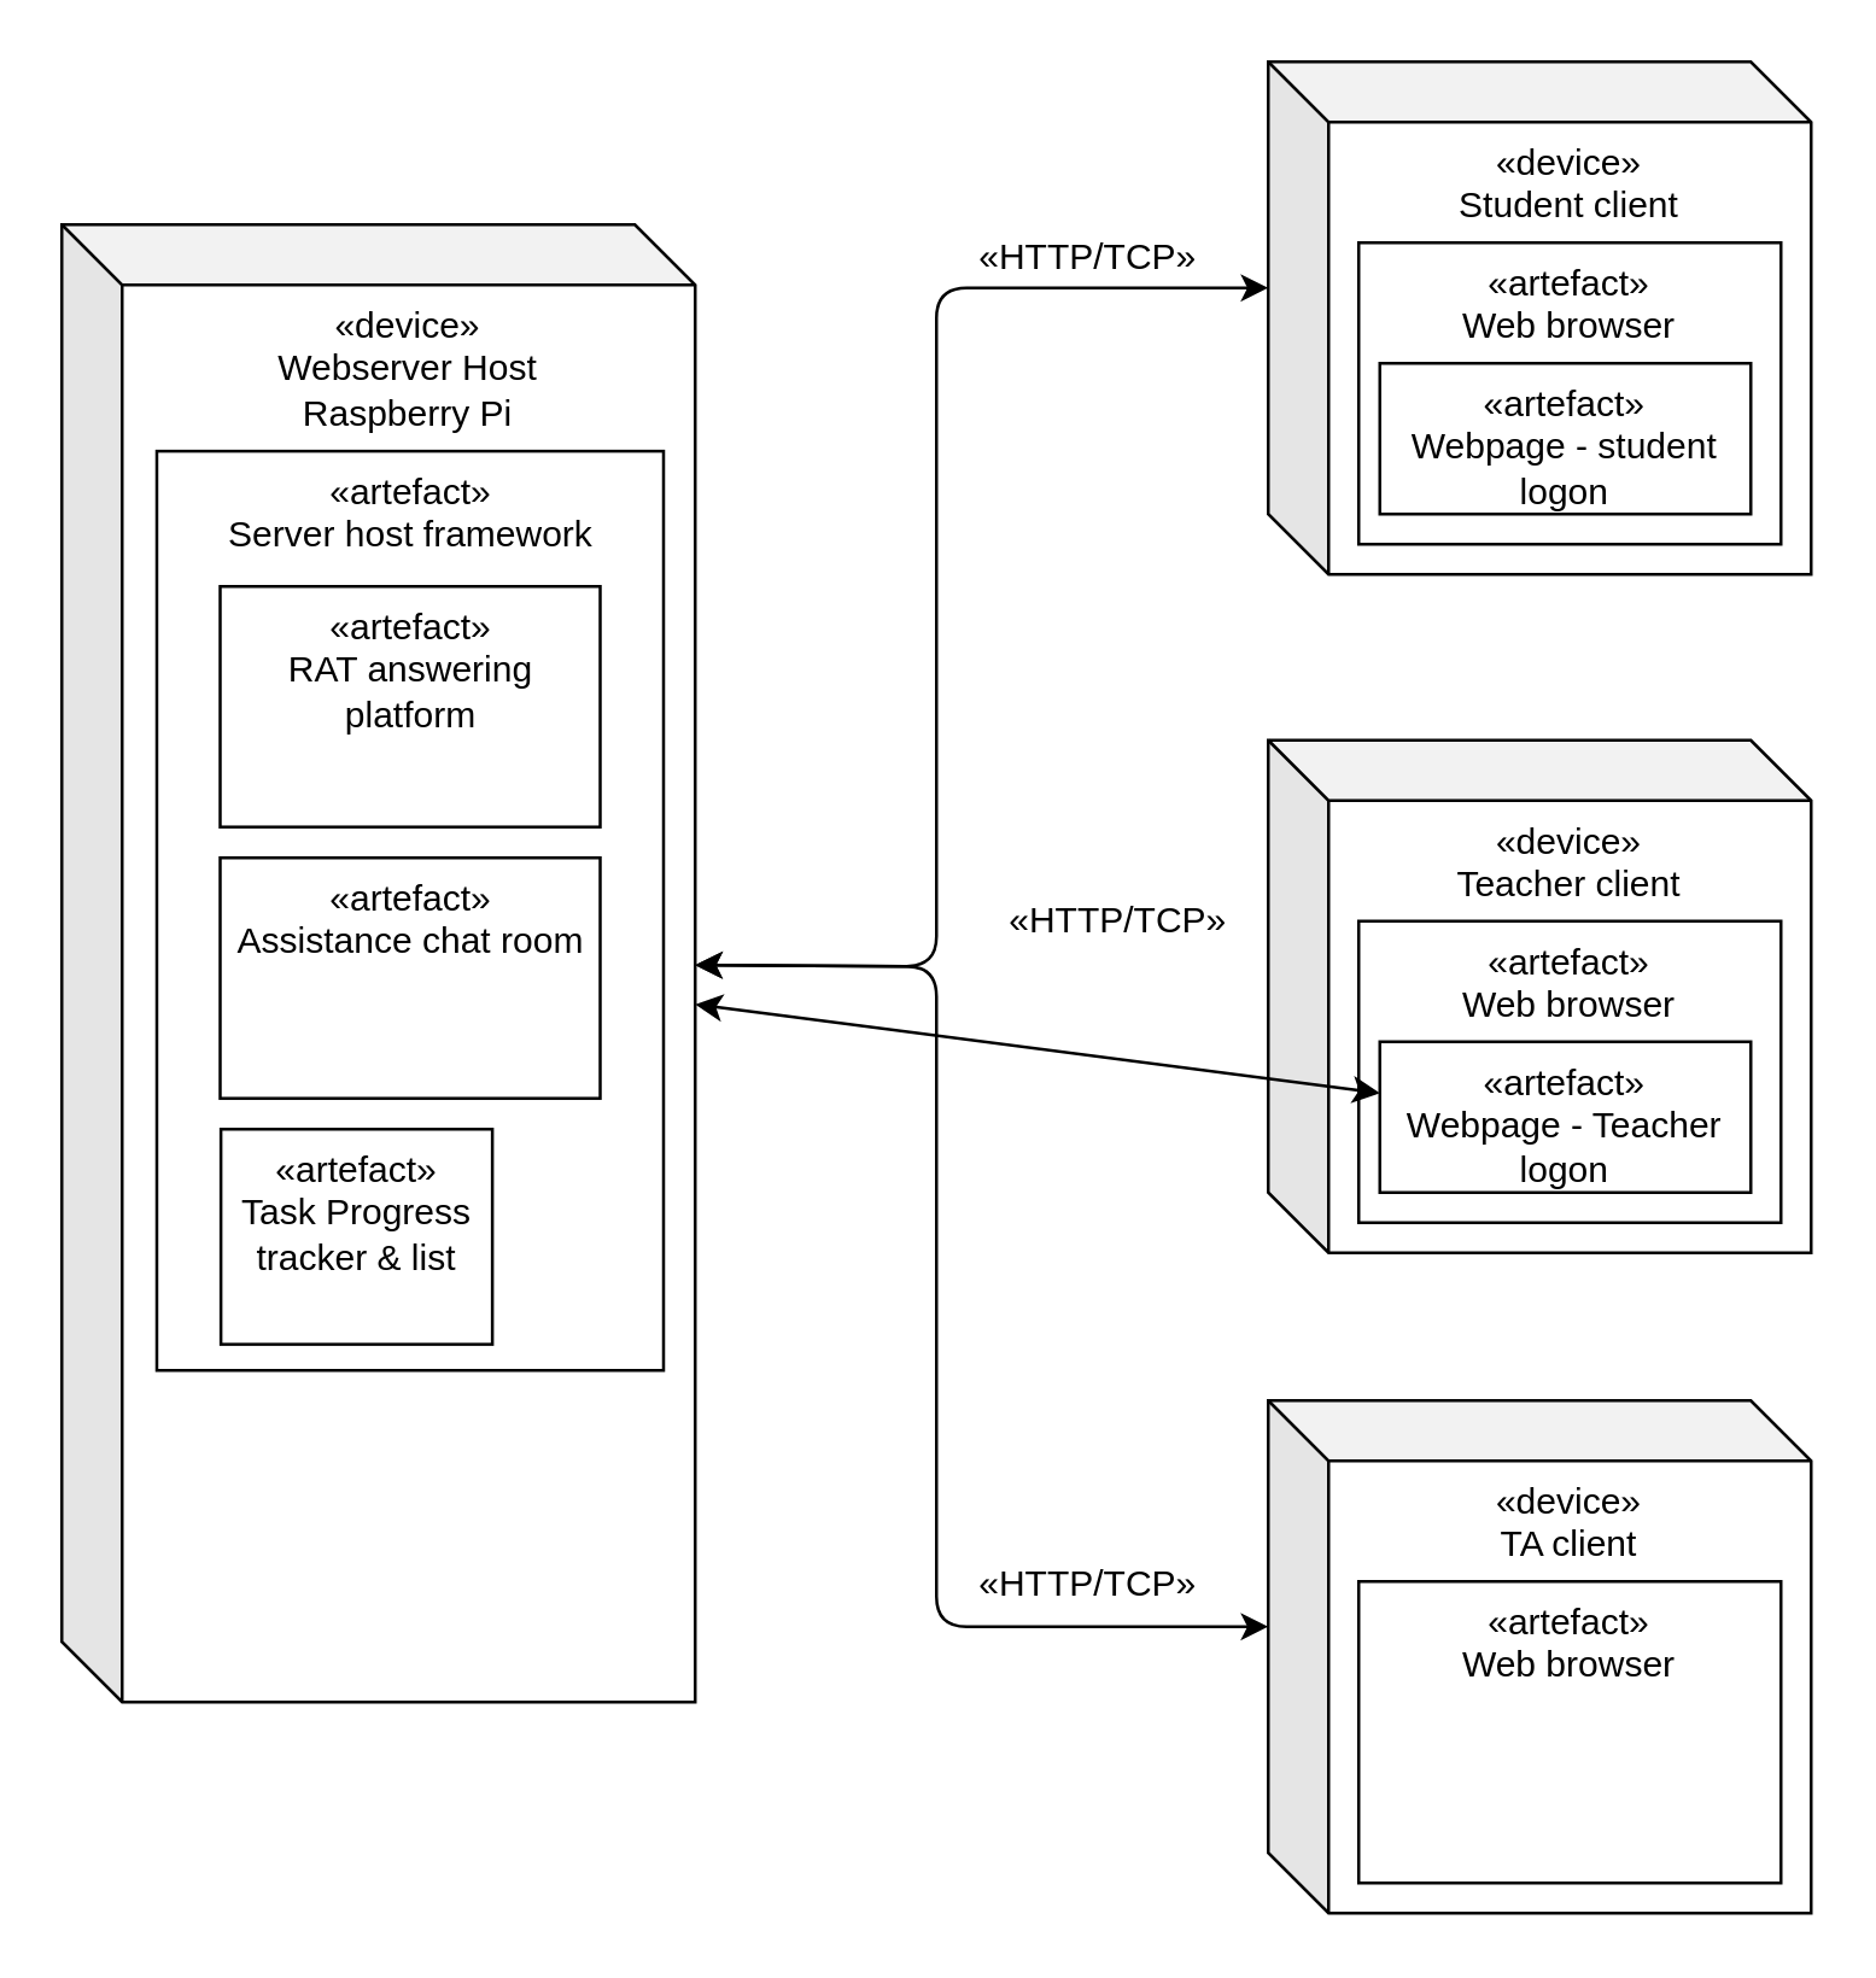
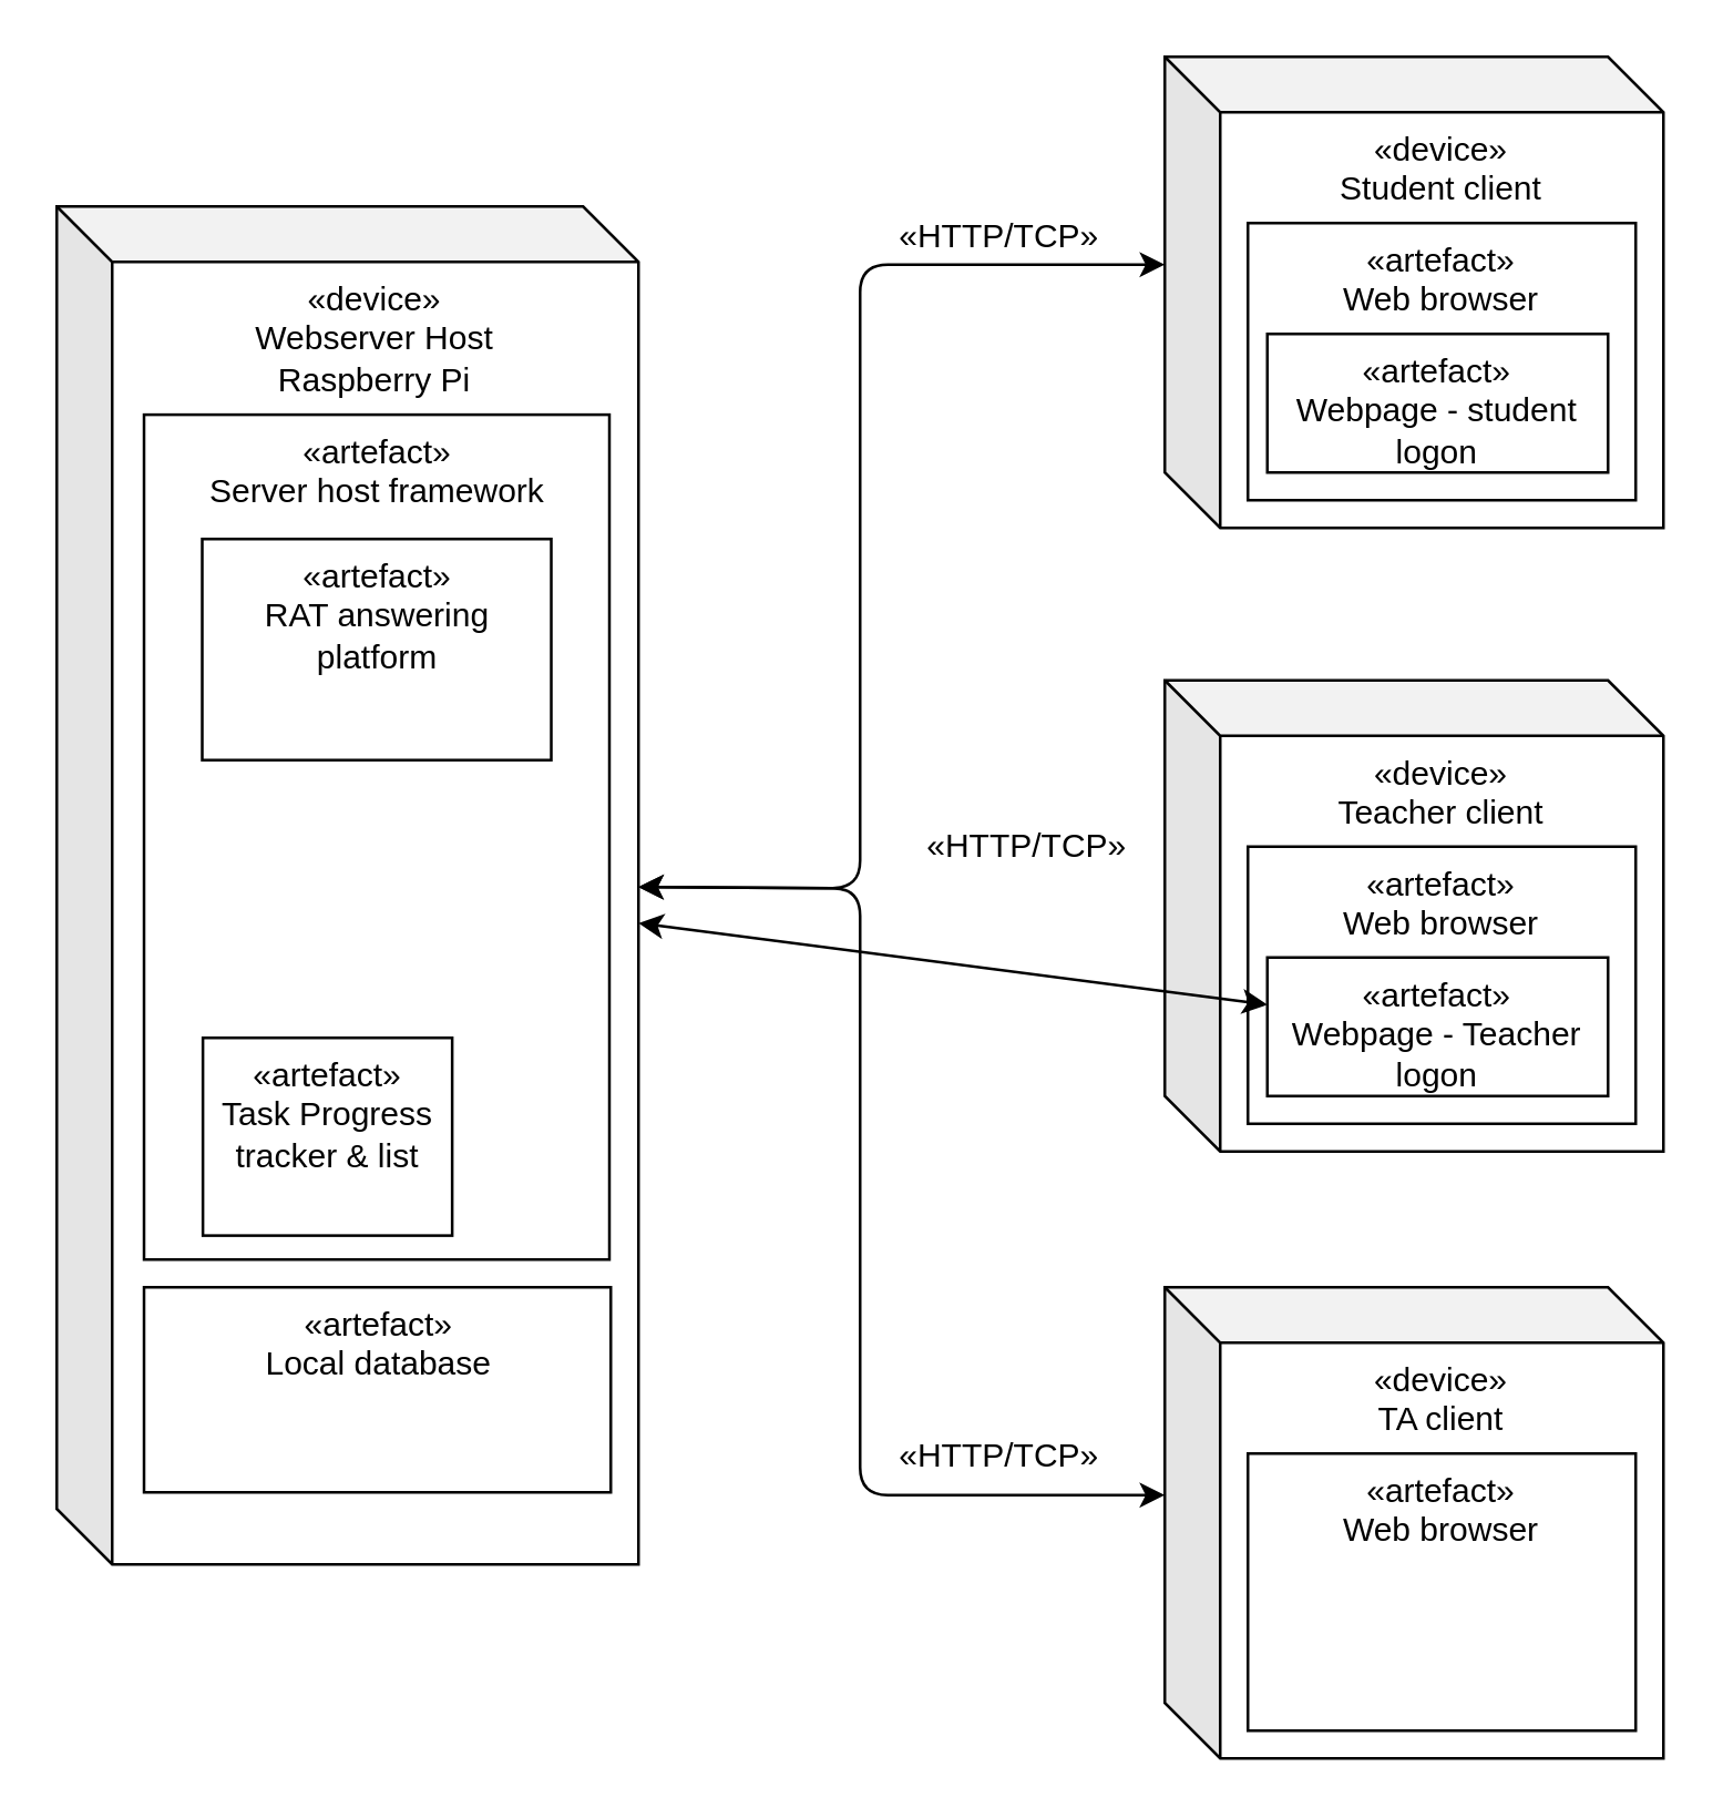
- <mxCell id="6" value="«artefact»&lt;br&gt;Assistance chat room" style="rounded=0;whiteSpace=wrap;html=1;verticalAlign=top;" vertex="1" parent="2"><mxGeometry x="52.5" y="230.003" width="126" height="79.784" as="geometry" /></mxCell>
+ <mxCell id="8" value="«artefact»&lt;br&gt;Local database" style="rounded=0;whiteSpace=wrap;html=1;verticalAlign=top;" vertex="1" parent="2"><mxGeometry x="31.5" y="410" width="168.5" height="74" as="geometry" /></mxCell>
